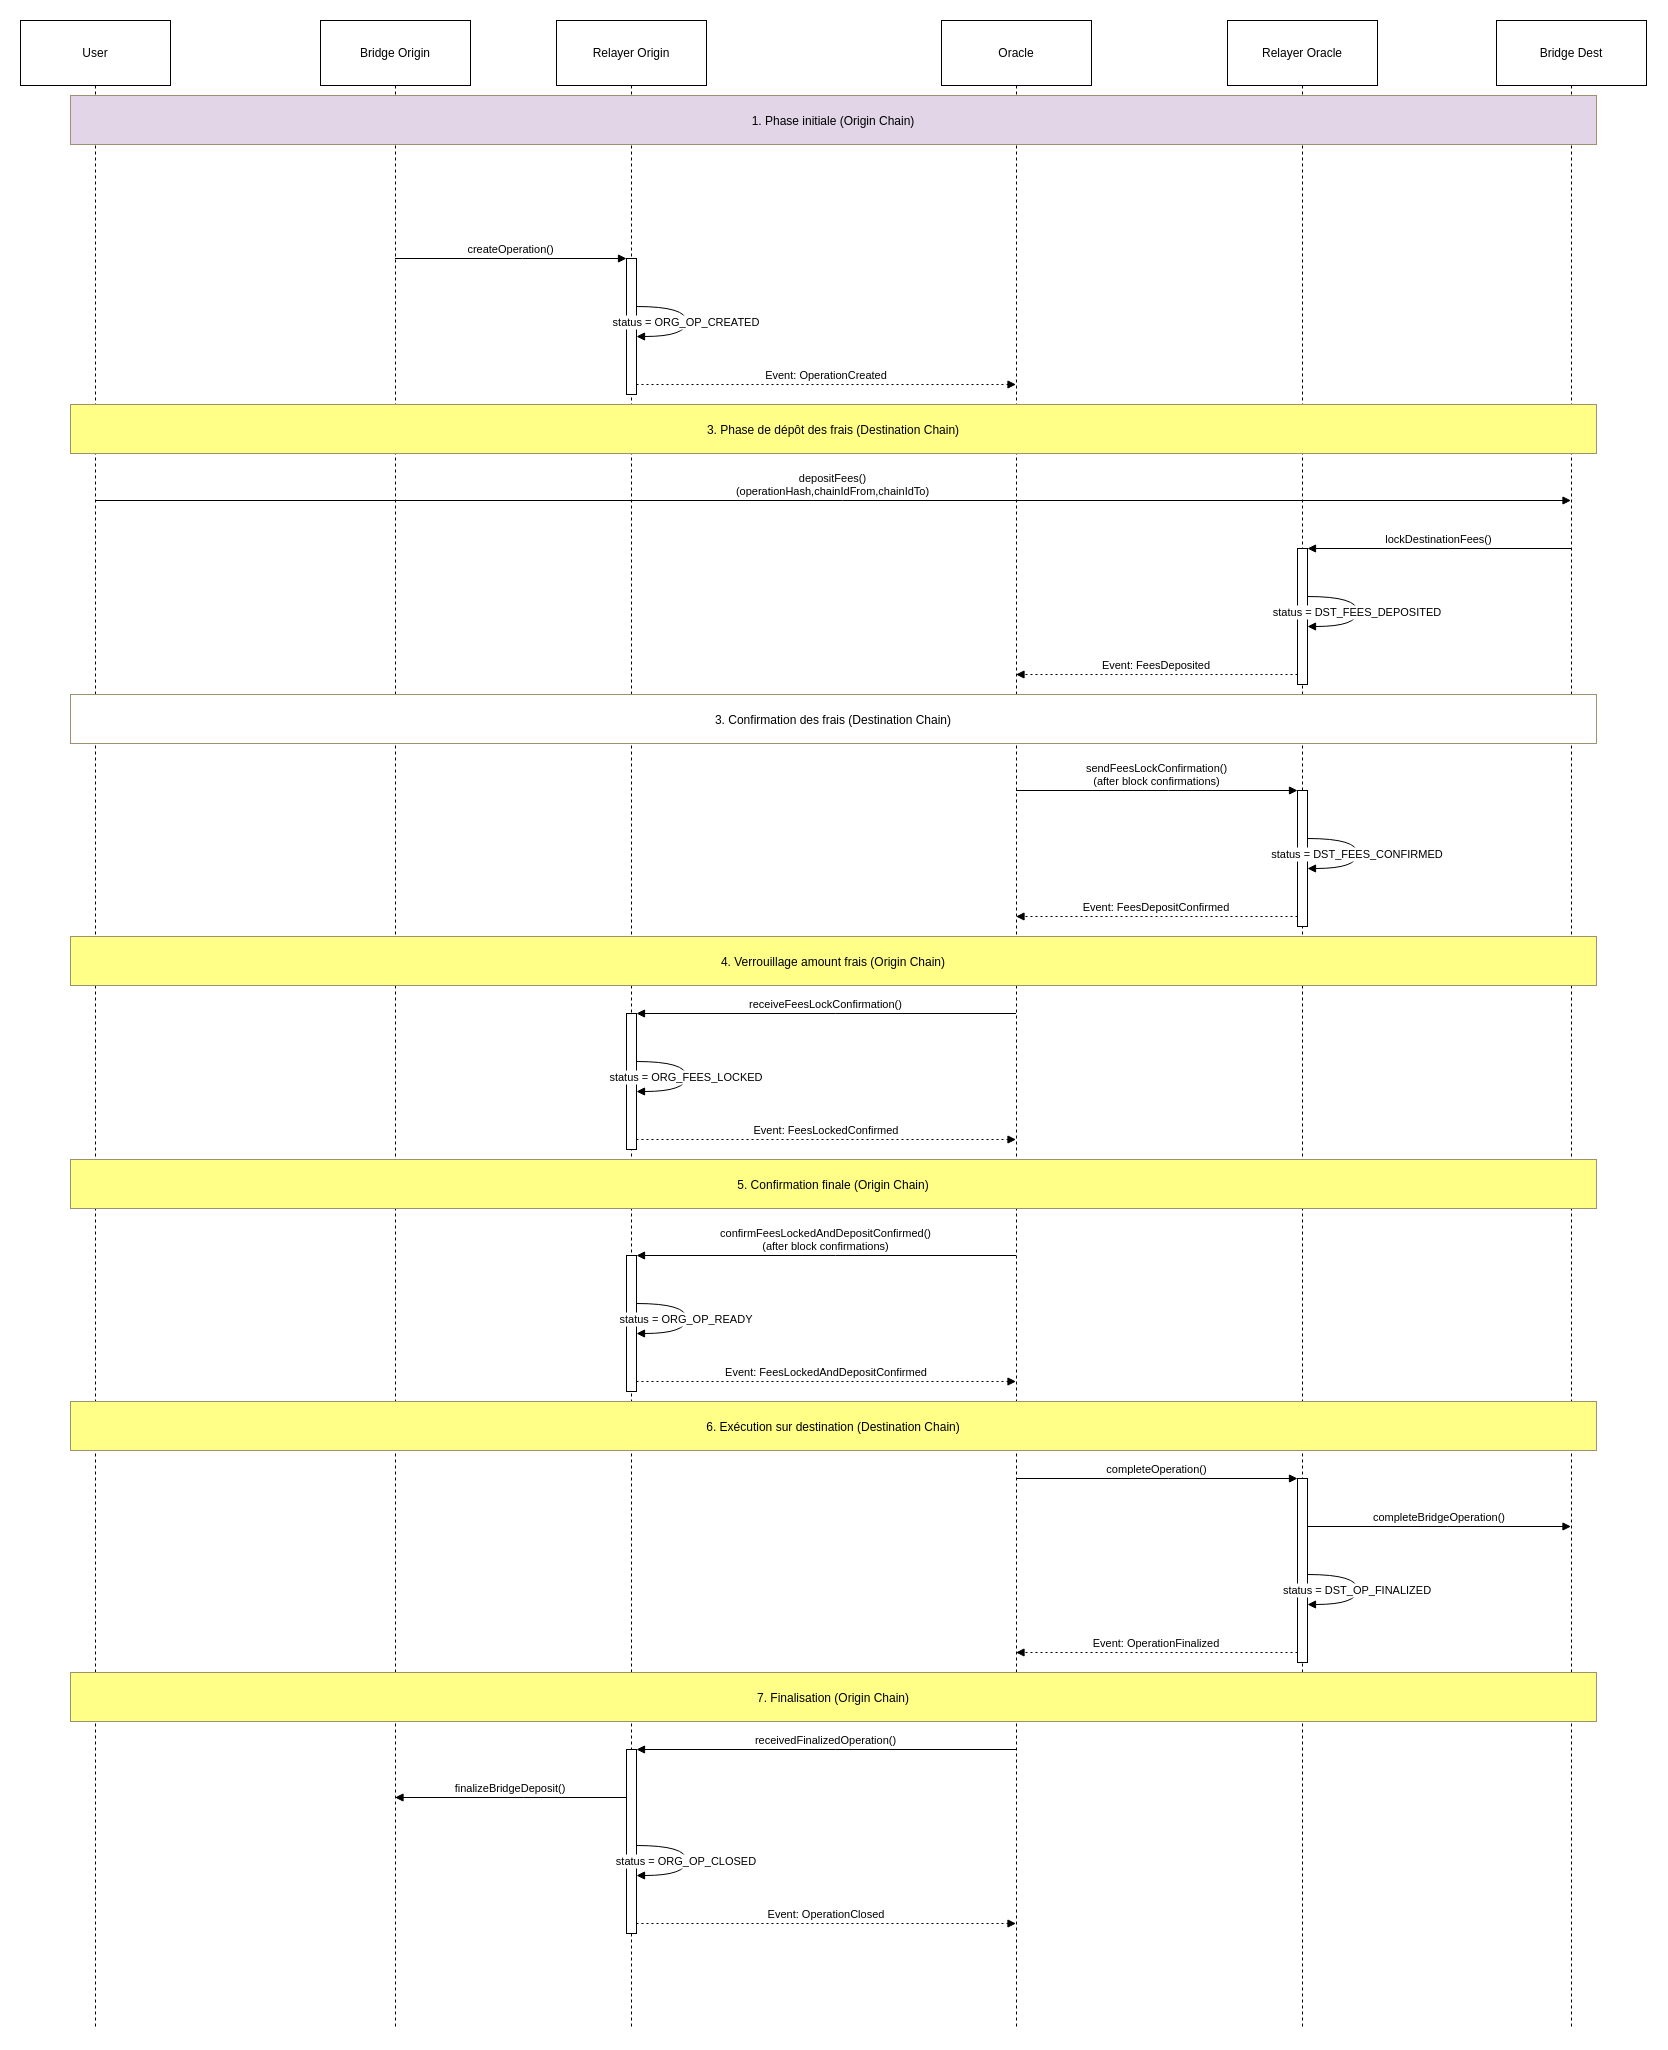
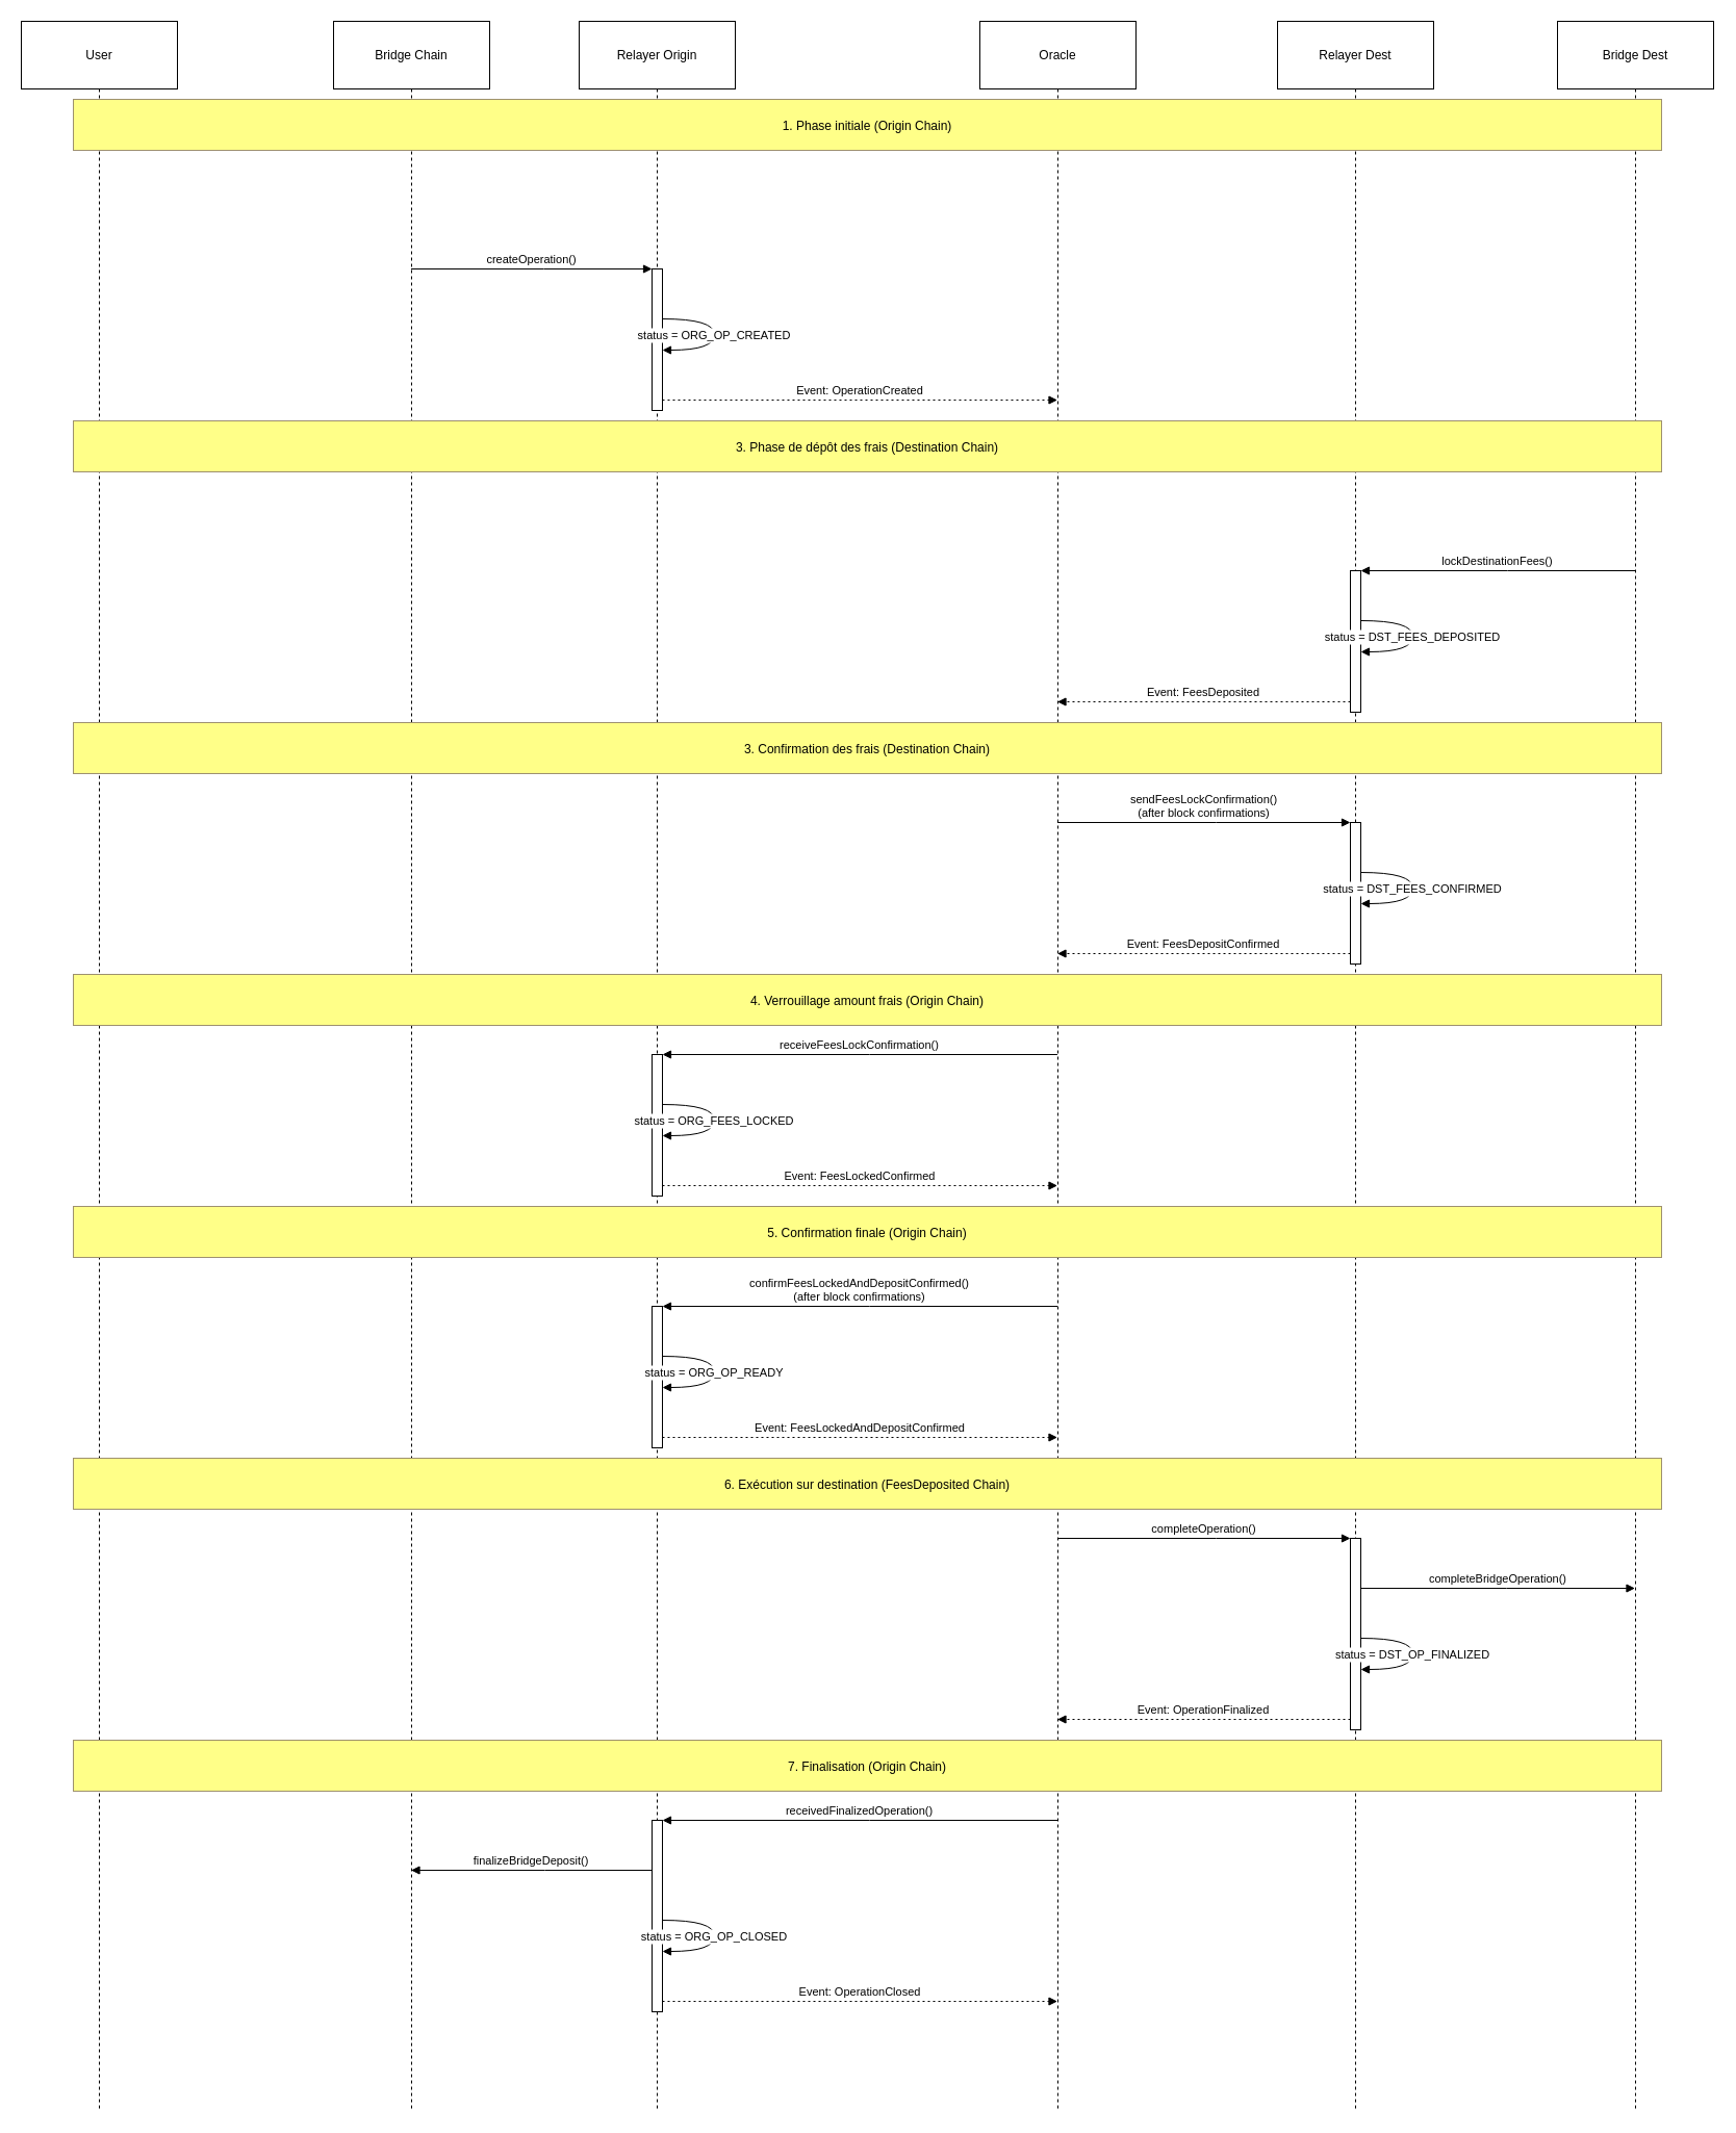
- <mxCell id="3" value="Bridge Origin" style="shape=umlLifeline;perimeter=lifelinePerimeter;whiteSpace=wrap;container=1;dropTarget=0;collapsible=0;recursiveResize=0;outlineConnect=0;portConstraint=eastwest;newEdgeStyle={&quot;edgeStyle&quot;:&quot;elbowEdgeStyle&quot;,&quot;elbow&quot;:&quot;vertical&quot;,&quot;curved&quot;:0,&quot;rounded&quot;:0};size=65;" vertex="1" parent="1"><mxGeometry x="320" y="20" width="150" height="2008" as="geometry" /></mxCell>
+ <mxCell id="3" value="Bridge Chain" style="shape=umlLifeline;perimeter=lifelinePerimeter;whiteSpace=wrap;container=1;dropTarget=0;collapsible=0;recursiveResize=0;outlineConnect=0;portConstraint=eastwest;newEdgeStyle={&quot;edgeStyle&quot;:&quot;elbowEdgeStyle&quot;,&quot;elbow&quot;:&quot;vertical&quot;,&quot;curved&quot;:0,&quot;rounded&quot;:0};size=65;" vertex="1" parent="1"><mxGeometry x="320" y="20" width="150" height="2008" as="geometry" /></mxCell>
- <mxCell id="10" value="Relayer Oracle" style="shape=umlLifeline;perimeter=lifelinePerimeter;whiteSpace=wrap;container=1;dropTarget=0;collapsible=0;recursiveResize=0;outlineConnect=0;portConstraint=eastwest;newEdgeStyle={&quot;edgeStyle&quot;:&quot;elbowEdgeStyle&quot;,&quot;elbow&quot;:&quot;vertical&quot;,&quot;curved&quot;:0,&quot;rounded&quot;:0};size=65;" vertex="1" parent="1"><mxGeometry x="1227" y="20" width="150" height="2008" as="geometry" /></mxCell>
+ <mxCell id="10" value="Relayer Dest" style="shape=umlLifeline;perimeter=lifelinePerimeter;whiteSpace=wrap;container=1;dropTarget=0;collapsible=0;recursiveResize=0;outlineConnect=0;portConstraint=eastwest;newEdgeStyle={&quot;edgeStyle&quot;:&quot;elbowEdgeStyle&quot;,&quot;elbow&quot;:&quot;vertical&quot;,&quot;curved&quot;:0,&quot;rounded&quot;:0};size=65;" vertex="1" parent="1"><mxGeometry x="1227" y="20" width="150" height="2008" as="geometry" /></mxCell>
- <mxCell id="39" value="1. Phase initiale (Origin Chain)" style="fillColor=#e1d5e7;strokeColor=#9E916F;" vertex="1" parent="1"><mxGeometry x="70" y="95" width="1526" height="49" as="geometry" /></mxCell>
+ <mxCell id="39" value="1. Phase initiale (Origin Chain)" style="fillColor=#ffff88;strokeColor=#9E916F;" vertex="1" parent="1"><mxGeometry x="70" y="95" width="1526" height="49" as="geometry" /></mxCell>
- <mxCell id="18" value="depositFees()&#10;(operationHash,chainIdFrom,chainIdTo)" style="verticalAlign=bottom;edgeStyle=elbowEdgeStyle;elbow=vertical;curved=0;rounded=0;endArrow=block;" edge="1" parent="1" source="2" target="14"><mxGeometry relative="1" as="geometry"><Array as="points"><mxPoint x="842" y="500" /></Array></mxGeometry></mxCell>
- <mxCell id="41" value="3. Confirmation des frais (Destination Chain)" style="fillColor=#ffffff;strokeColor=#9E916F;" vertex="1" parent="1"><mxGeometry x="70" y="694" width="1526" height="49" as="geometry" /></mxCell>
+ <mxCell id="41" value="3. Confirmation des frais (Destination Chain)" style="fillColor=#ffff88;strokeColor=#9E916F;" vertex="1" parent="1"><mxGeometry x="70" y="694" width="1526" height="49" as="geometry" /></mxCell>
- <mxCell id="44" value="6. Exécution sur destination (Destination Chain)" style="fillColor=#ffff88;strokeColor=#9E916F;" vertex="1" parent="1"><mxGeometry x="70" y="1401" width="1526" height="49" as="geometry" /></mxCell>
+ <mxCell id="44" value="6. Exécution sur destination (FeesDeposited Chain)" style="fillColor=#ffff88;strokeColor=#9E916F;" vertex="1" parent="1"><mxGeometry x="70" y="1401" width="1526" height="49" as="geometry" /></mxCell>
